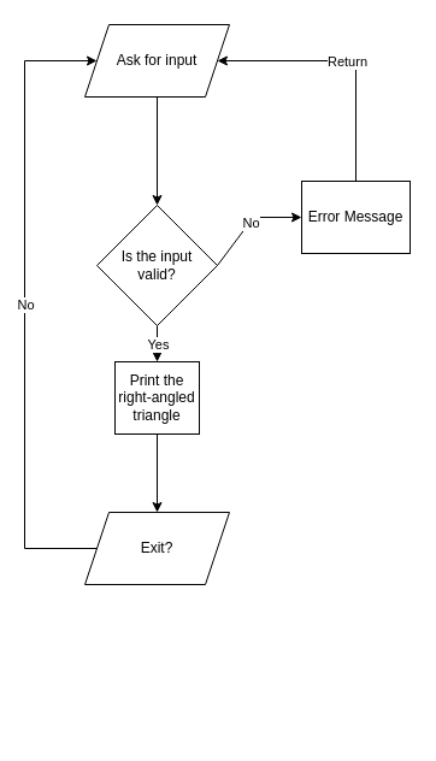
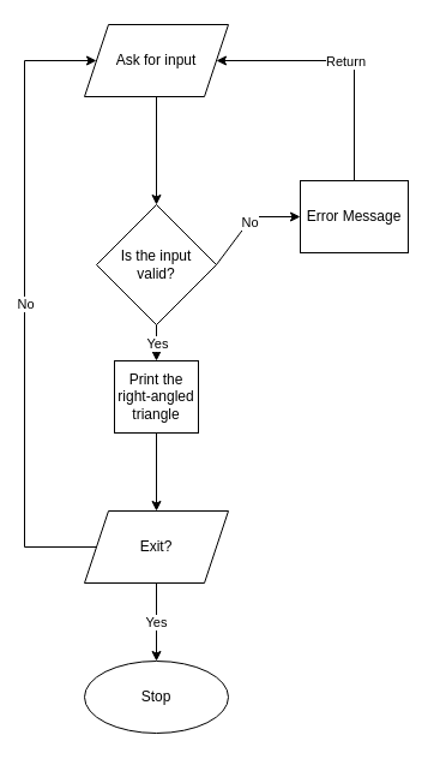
+ <mxCell id="14" value="Yes" style="edgeStyle=orthogonalEdgeStyle;rounded=0;orthogonalLoop=1;jettySize=auto;html=1;" edge="1" parent="1" source="15" target="16"><mxGeometry relative="1" as="geometry" /></mxCell>
+ <mxCell id="16" value="Stop" style="ellipse;whiteSpace=wrap;html=1;" vertex="1" parent="1"><mxGeometry x="70" y="550" width="120" height="60" as="geometry" /></mxCell>
